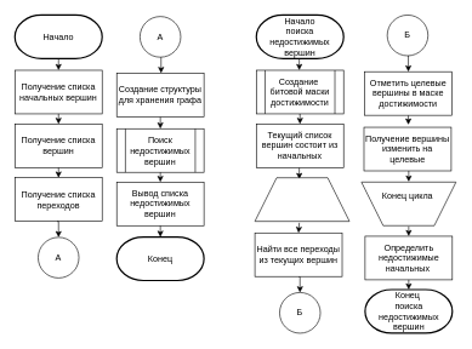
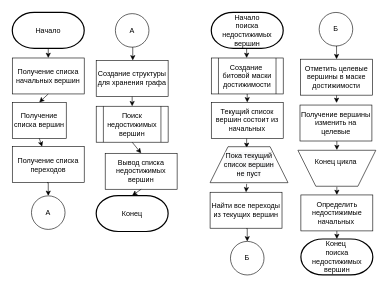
- <mxCell id="5" value="Получение списка вершин" style="rounded=0;whiteSpace=wrap;html=1;" parent="1" vertex="1"><mxGeometry x="20" y="170" width="120" height="60" as="geometry" /></mxCell>
+ <mxCell id="5" value="Получение списка вершин" style="rounded=0;whiteSpace=wrap;html=1;" parent="1" vertex="1"><mxGeometry x="20" y="170" width="90" height="60" as="geometry" /></mxCell>
+ <mxCell id="43" value="&#10;&#10;&lt;span style=&quot;color: rgb(0, 0, 0); font-family: helvetica; font-size: 12px; font-style: normal; font-weight: 400; letter-spacing: normal; text-align: center; text-indent: 0px; text-transform: none; word-spacing: 0px; background-color: rgb(248, 249, 250); display: inline; float: none;&quot;&gt;Пока текущий список вершин не пуст&lt;/span&gt;&#10;&#10;" style="text;html=1;strokeColor=none;fillColor=none;align=center;verticalAlign=middle;whiteSpace=wrap;rounded=0;" vertex="1" parent="1"><mxGeometry x="370" y="264" width="90" height="20" as="geometry" /></mxCell>
- <mxCell id="18" value="Вывод списка недостижимых вершин" style="rounded=0;whiteSpace=wrap;html=1;" parent="1" vertex="1"><mxGeometry x="160" y="250" width="120" height="60" as="geometry" /></mxCell>
+ <mxCell id="18" value="Вывод списка недостижимых вершин" style="rounded=0;whiteSpace=wrap;html=1;" parent="1" vertex="1"><mxGeometry x="175" y="255" width="120" height="60" as="geometry" /></mxCell>
